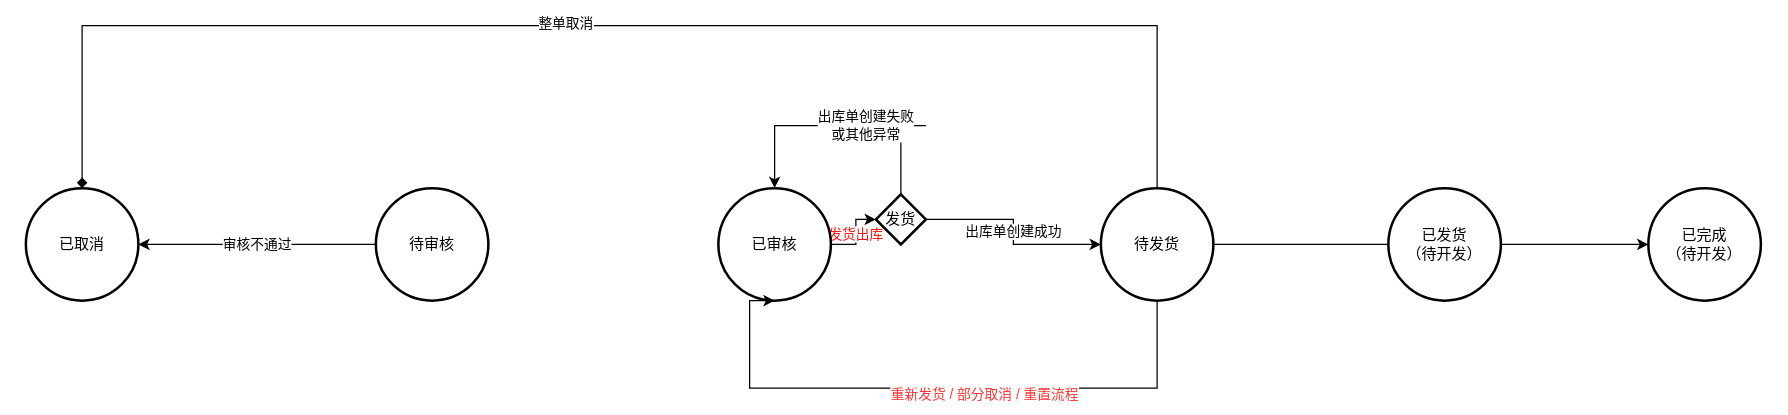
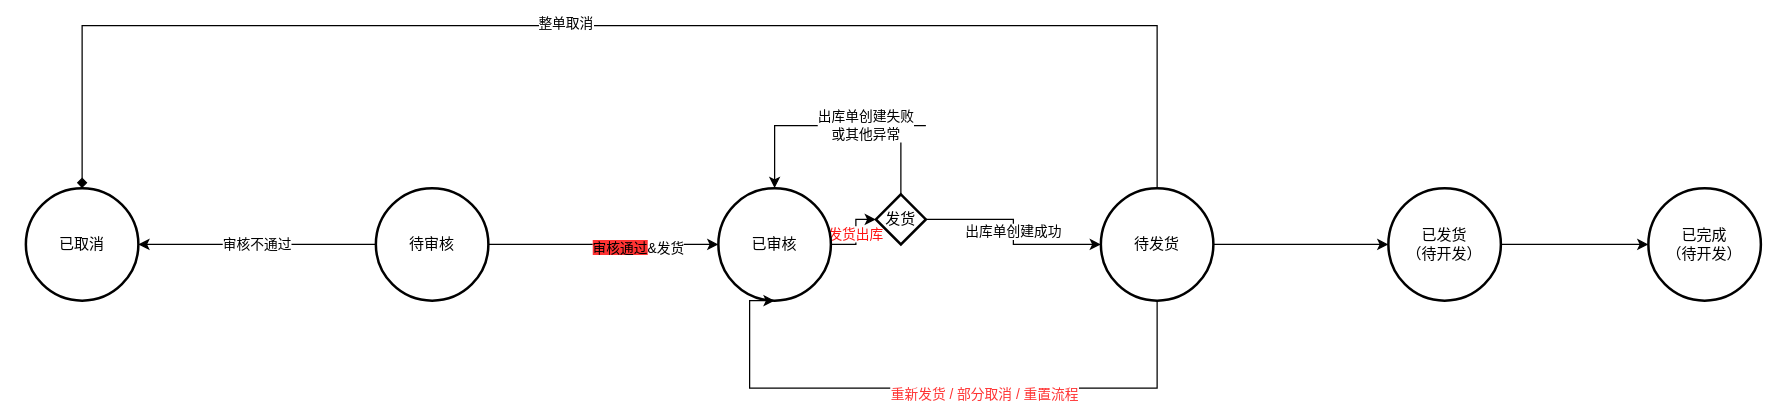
+ <mxCell id="3" style="edgeStyle=orthogonalEdgeStyle;rounded=0;orthogonalLoop=1;jettySize=auto;html=1;entryX=0;entryY=0.5;entryDx=0;entryDy=0;entryPerimeter=0;" edge="1" parent="1" source="5" target="7"><mxGeometry relative="1" as="geometry" /></mxCell>
+ <mxCell id="4" value="&lt;span style=&quot;background-color: rgb(255 , 51 , 51)&quot;&gt;审核通过&lt;/span&gt;&amp;amp;发货" style="edgeLabel;html=1;align=center;verticalAlign=middle;resizable=0;points=[];" vertex="1" connectable="0" parent="3"><mxGeometry x="0.281" y="-2" relative="1" as="geometry"><mxPoint x="1" as="offset" /></mxGeometry></mxCell>
- <mxCell id="16" value="" style="edgeStyle=orthogonalEdgeStyle;rounded=0;orthogonalLoop=1;jettySize=auto;html=1;entryX=0;entryY=0.5;entryDx=0;entryDy=0;entryPerimeter=0;endArrow=none;" edge="1" parent="1" source="17" target="9"><mxGeometry relative="1" as="geometry" /></mxCell>
+ <mxCell id="16" value="" style="edgeStyle=orthogonalEdgeStyle;rounded=0;orthogonalLoop=1;jettySize=auto;html=1;entryX=0;entryY=0.5;entryDx=0;entryDy=0;entryPerimeter=0;" edge="1" parent="1" source="17" target="9"><mxGeometry relative="1" as="geometry" /></mxCell>
